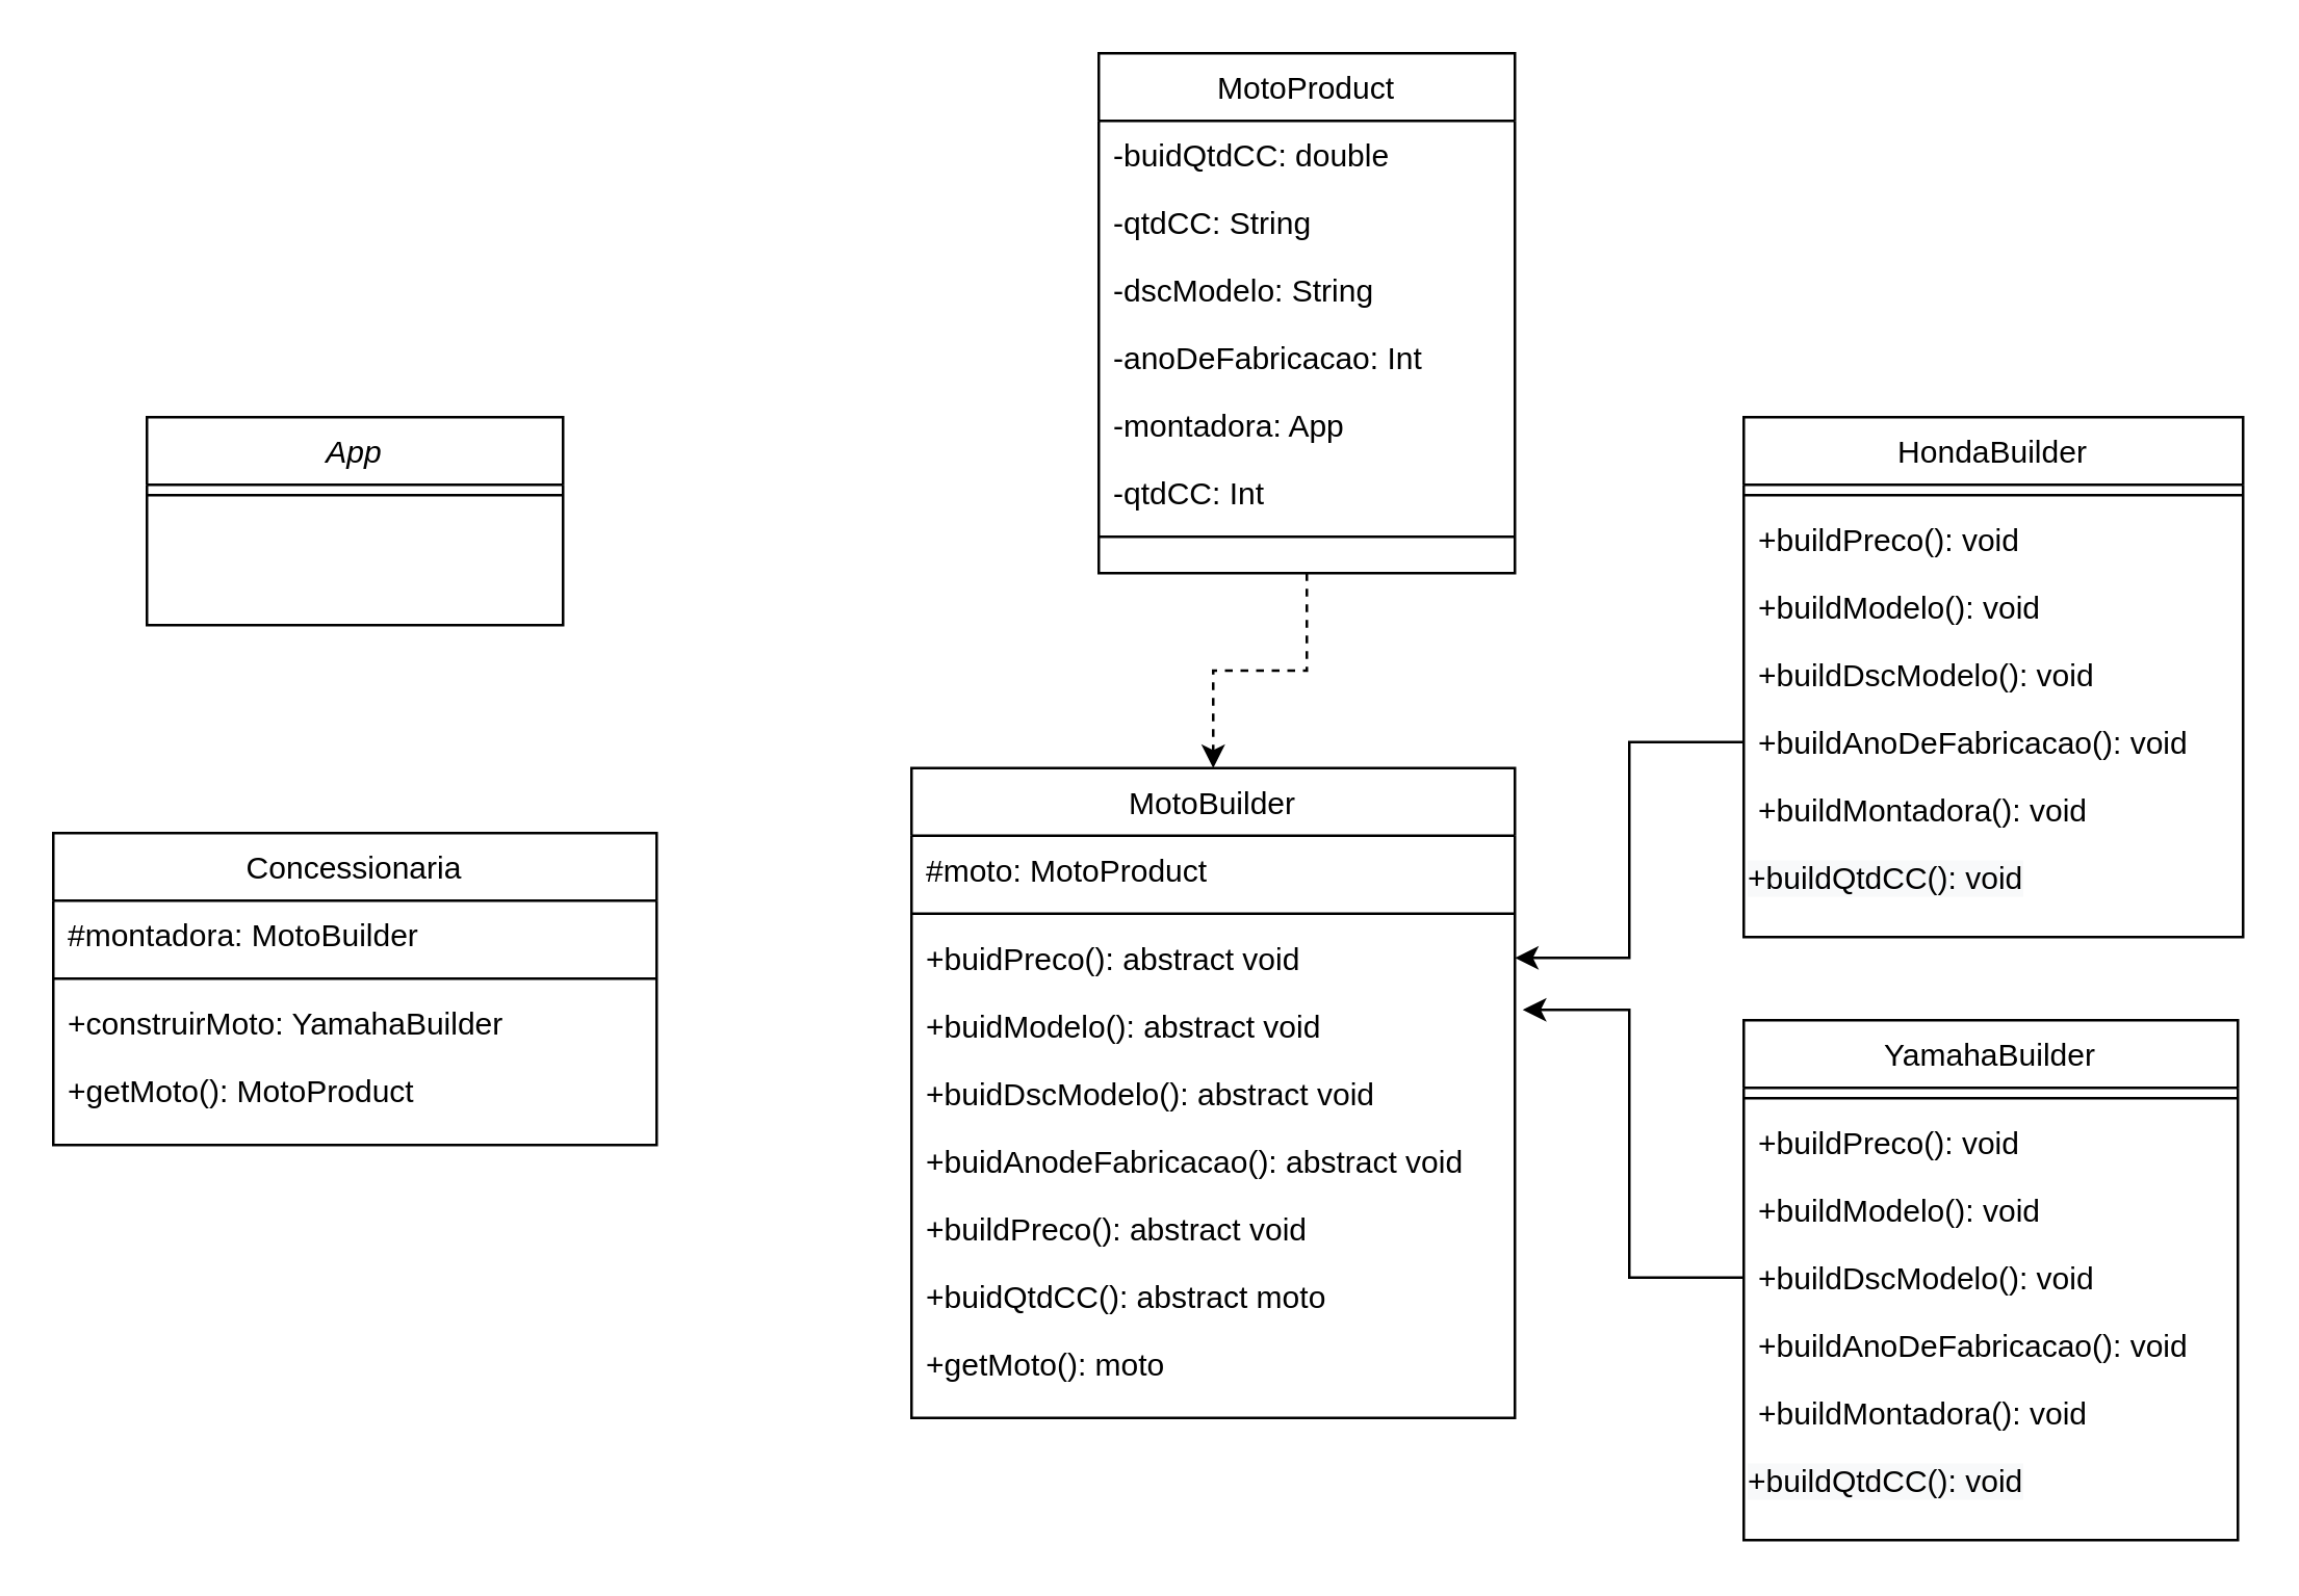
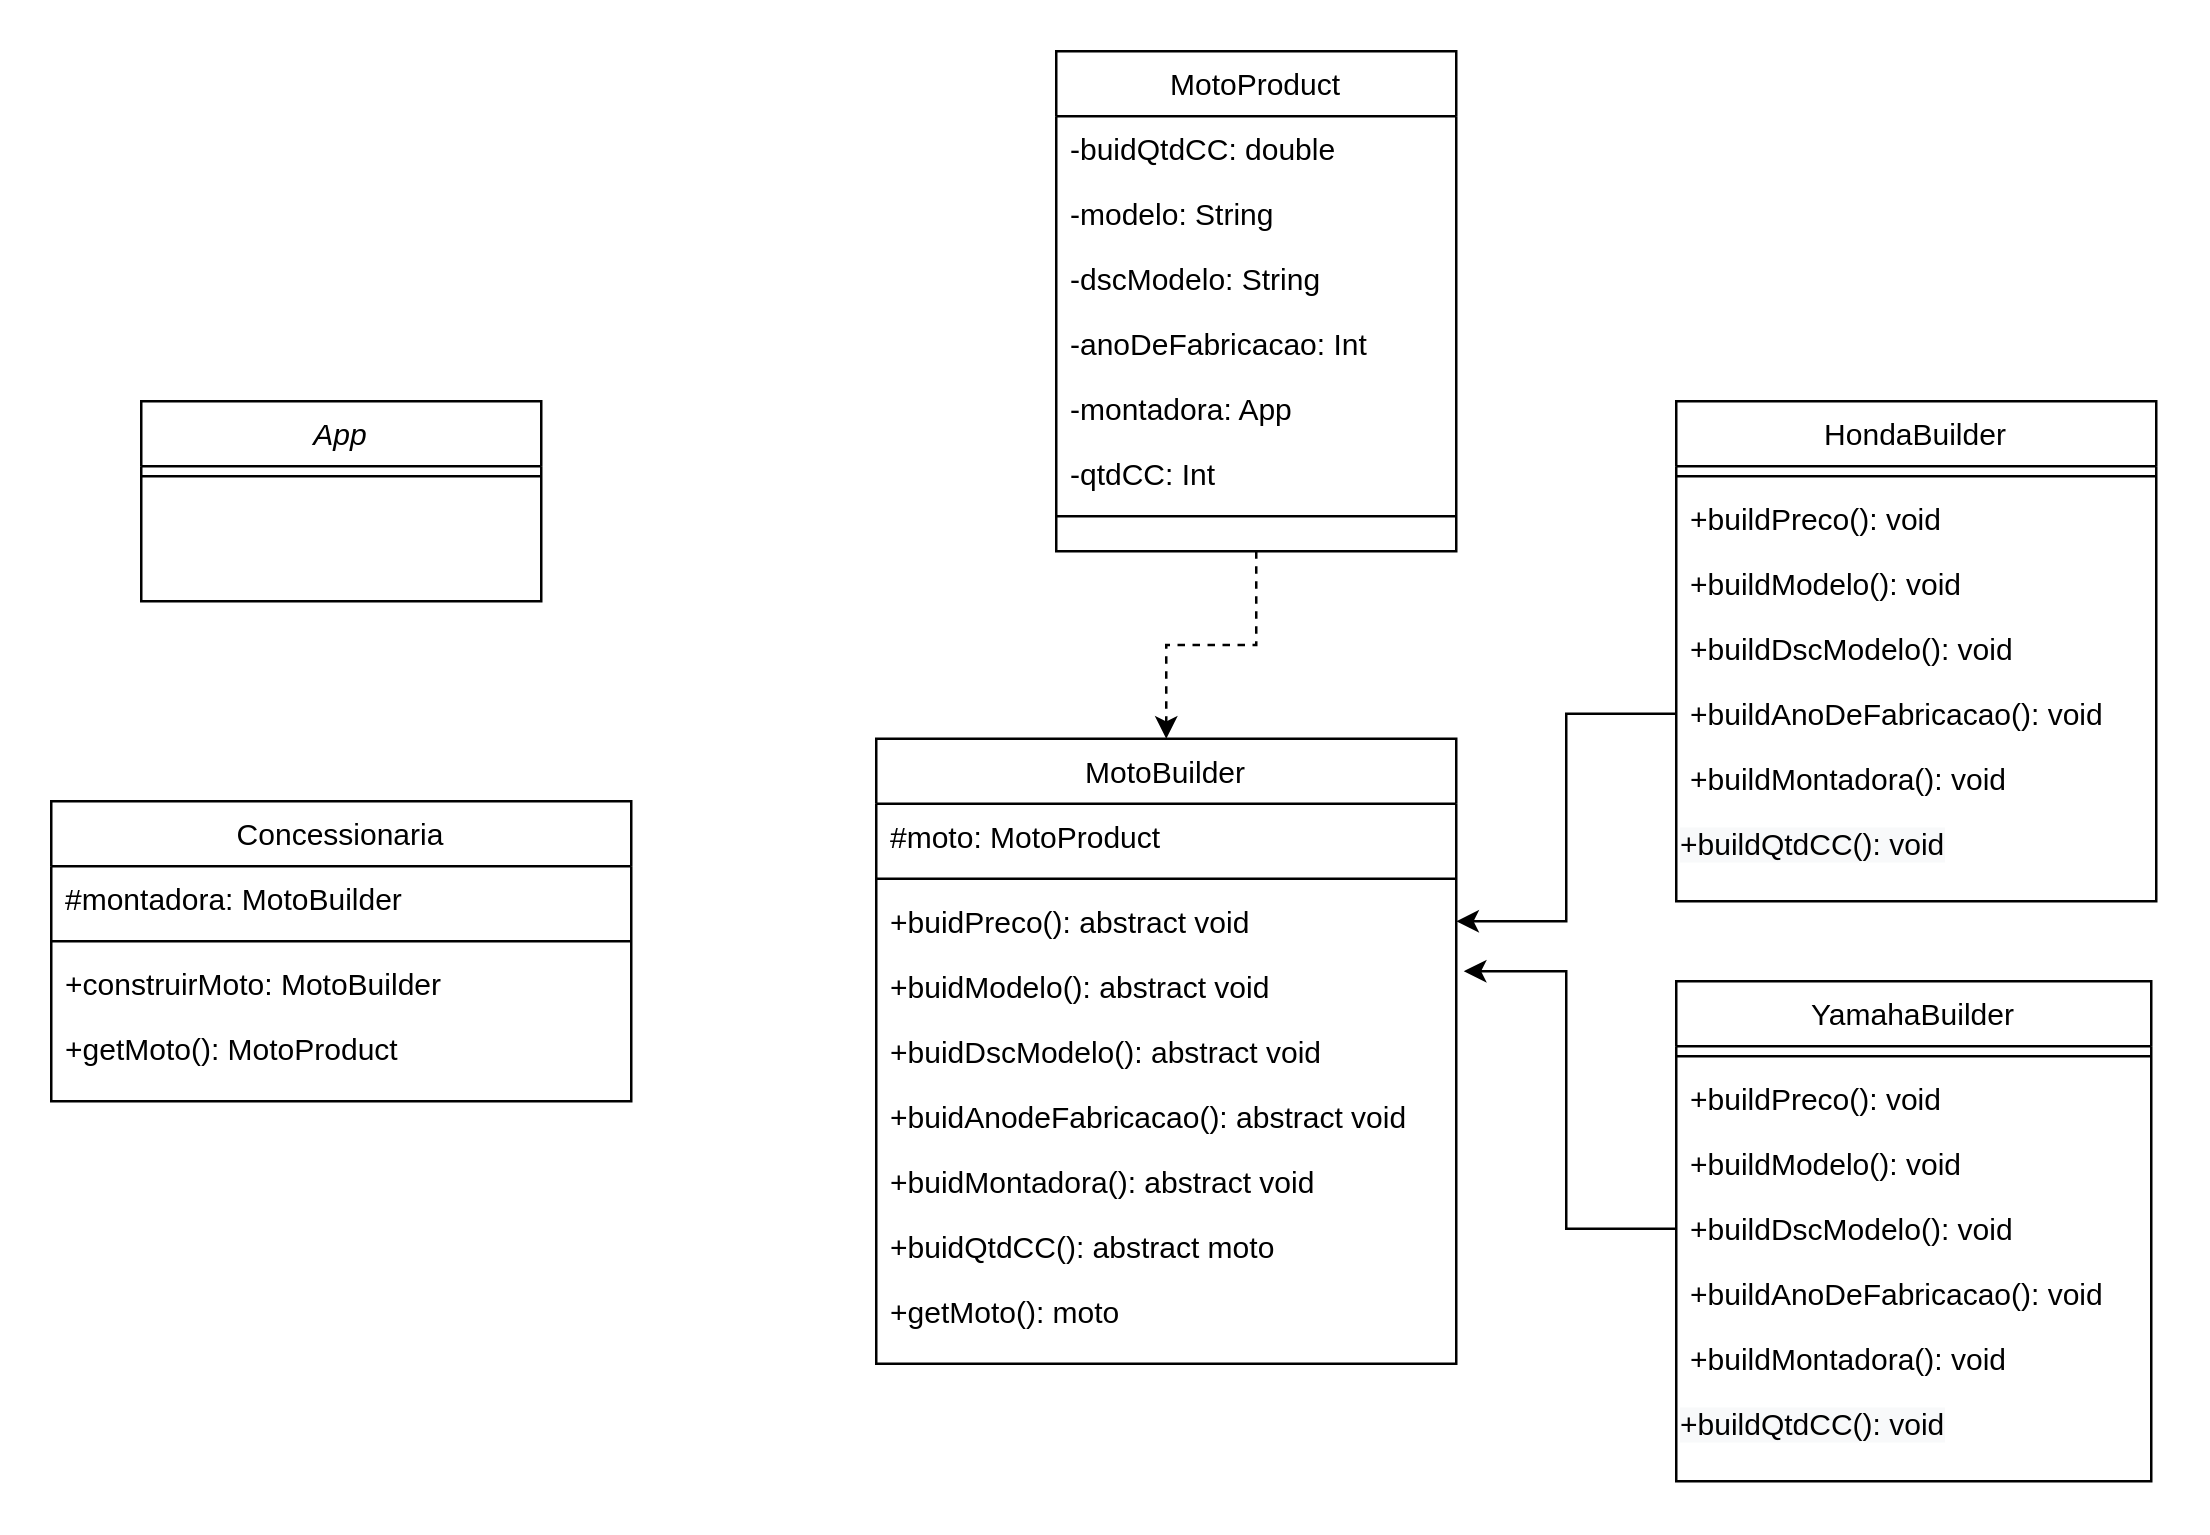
- <mxCell id="7" value="-qtdCC: String" style="text;align=left;verticalAlign=top;spacingLeft=4;spacingRight=4;overflow=hidden;rotatable=0;points=[[0,0.5],[1,0.5]];portConstraint=eastwest;rounded=0;shadow=0;html=0;" parent="5" vertex="1"><mxGeometry y="52" width="160" height="26" as="geometry" /></mxCell>
+ <mxCell id="7" value="-modelo: String" style="text;align=left;verticalAlign=top;spacingLeft=4;spacingRight=4;overflow=hidden;rotatable=0;points=[[0,0.5],[1,0.5]];portConstraint=eastwest;rounded=0;shadow=0;html=0;" parent="5" vertex="1"><mxGeometry y="52" width="160" height="26" as="geometry" /></mxCell>
- <mxCell id="34" value="+construirMoto: YamahaBuilder" style="text;align=left;verticalAlign=top;spacingLeft=4;spacingRight=4;overflow=hidden;rotatable=0;points=[[0,0.5],[1,0.5]];portConstraint=eastwest;rounded=0;shadow=0;html=0;" vertex="1" parent="31"><mxGeometry y="60" width="232" height="26" as="geometry" /></mxCell>
+ <mxCell id="34" value="+construirMoto: MotoBuilder" style="text;align=left;verticalAlign=top;spacingLeft=4;spacingRight=4;overflow=hidden;rotatable=0;points=[[0,0.5],[1,0.5]];portConstraint=eastwest;rounded=0;shadow=0;html=0;" vertex="1" parent="31"><mxGeometry y="60" width="232" height="26" as="geometry" /></mxCell>
- <mxCell id="20" value="+buildPreco(): abstract void" style="text;align=left;verticalAlign=top;spacingLeft=4;spacingRight=4;overflow=hidden;rotatable=0;points=[[0,0.5],[1,0.5]];portConstraint=eastwest;rounded=0;shadow=0;html=0;" vertex="1" parent="13"><mxGeometry y="164" width="232" height="26" as="geometry" /></mxCell>
+ <mxCell id="20" value="+buidMontadora(): abstract void" style="text;align=left;verticalAlign=top;spacingLeft=4;spacingRight=4;overflow=hidden;rotatable=0;points=[[0,0.5],[1,0.5]];portConstraint=eastwest;rounded=0;shadow=0;html=0;" vertex="1" parent="13"><mxGeometry y="164" width="232" height="26" as="geometry" /></mxCell>
